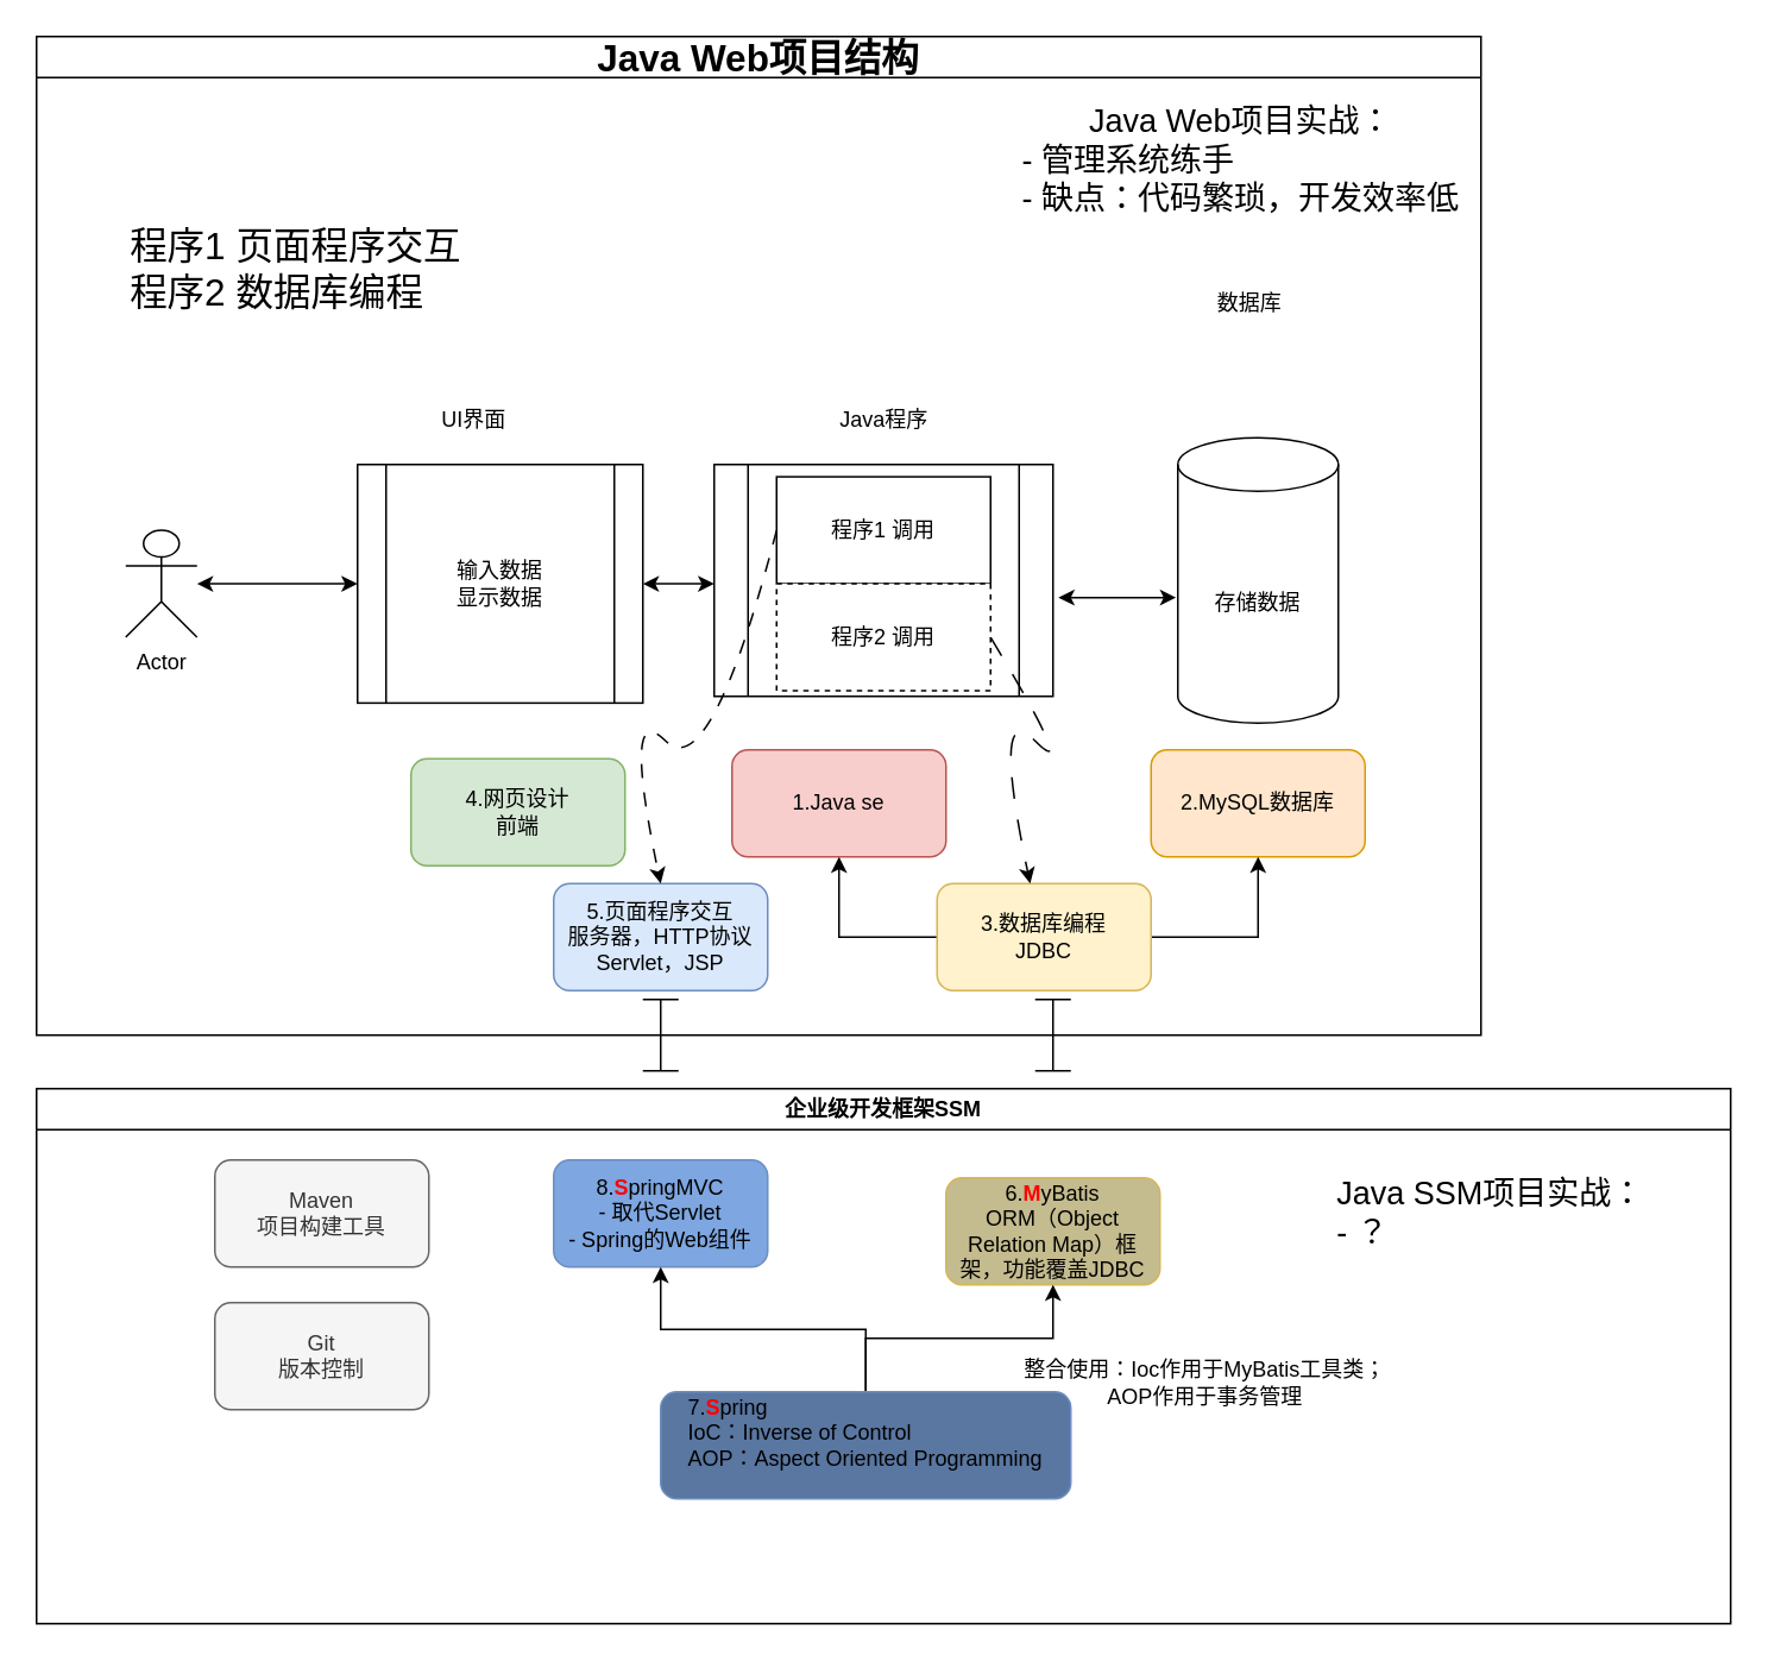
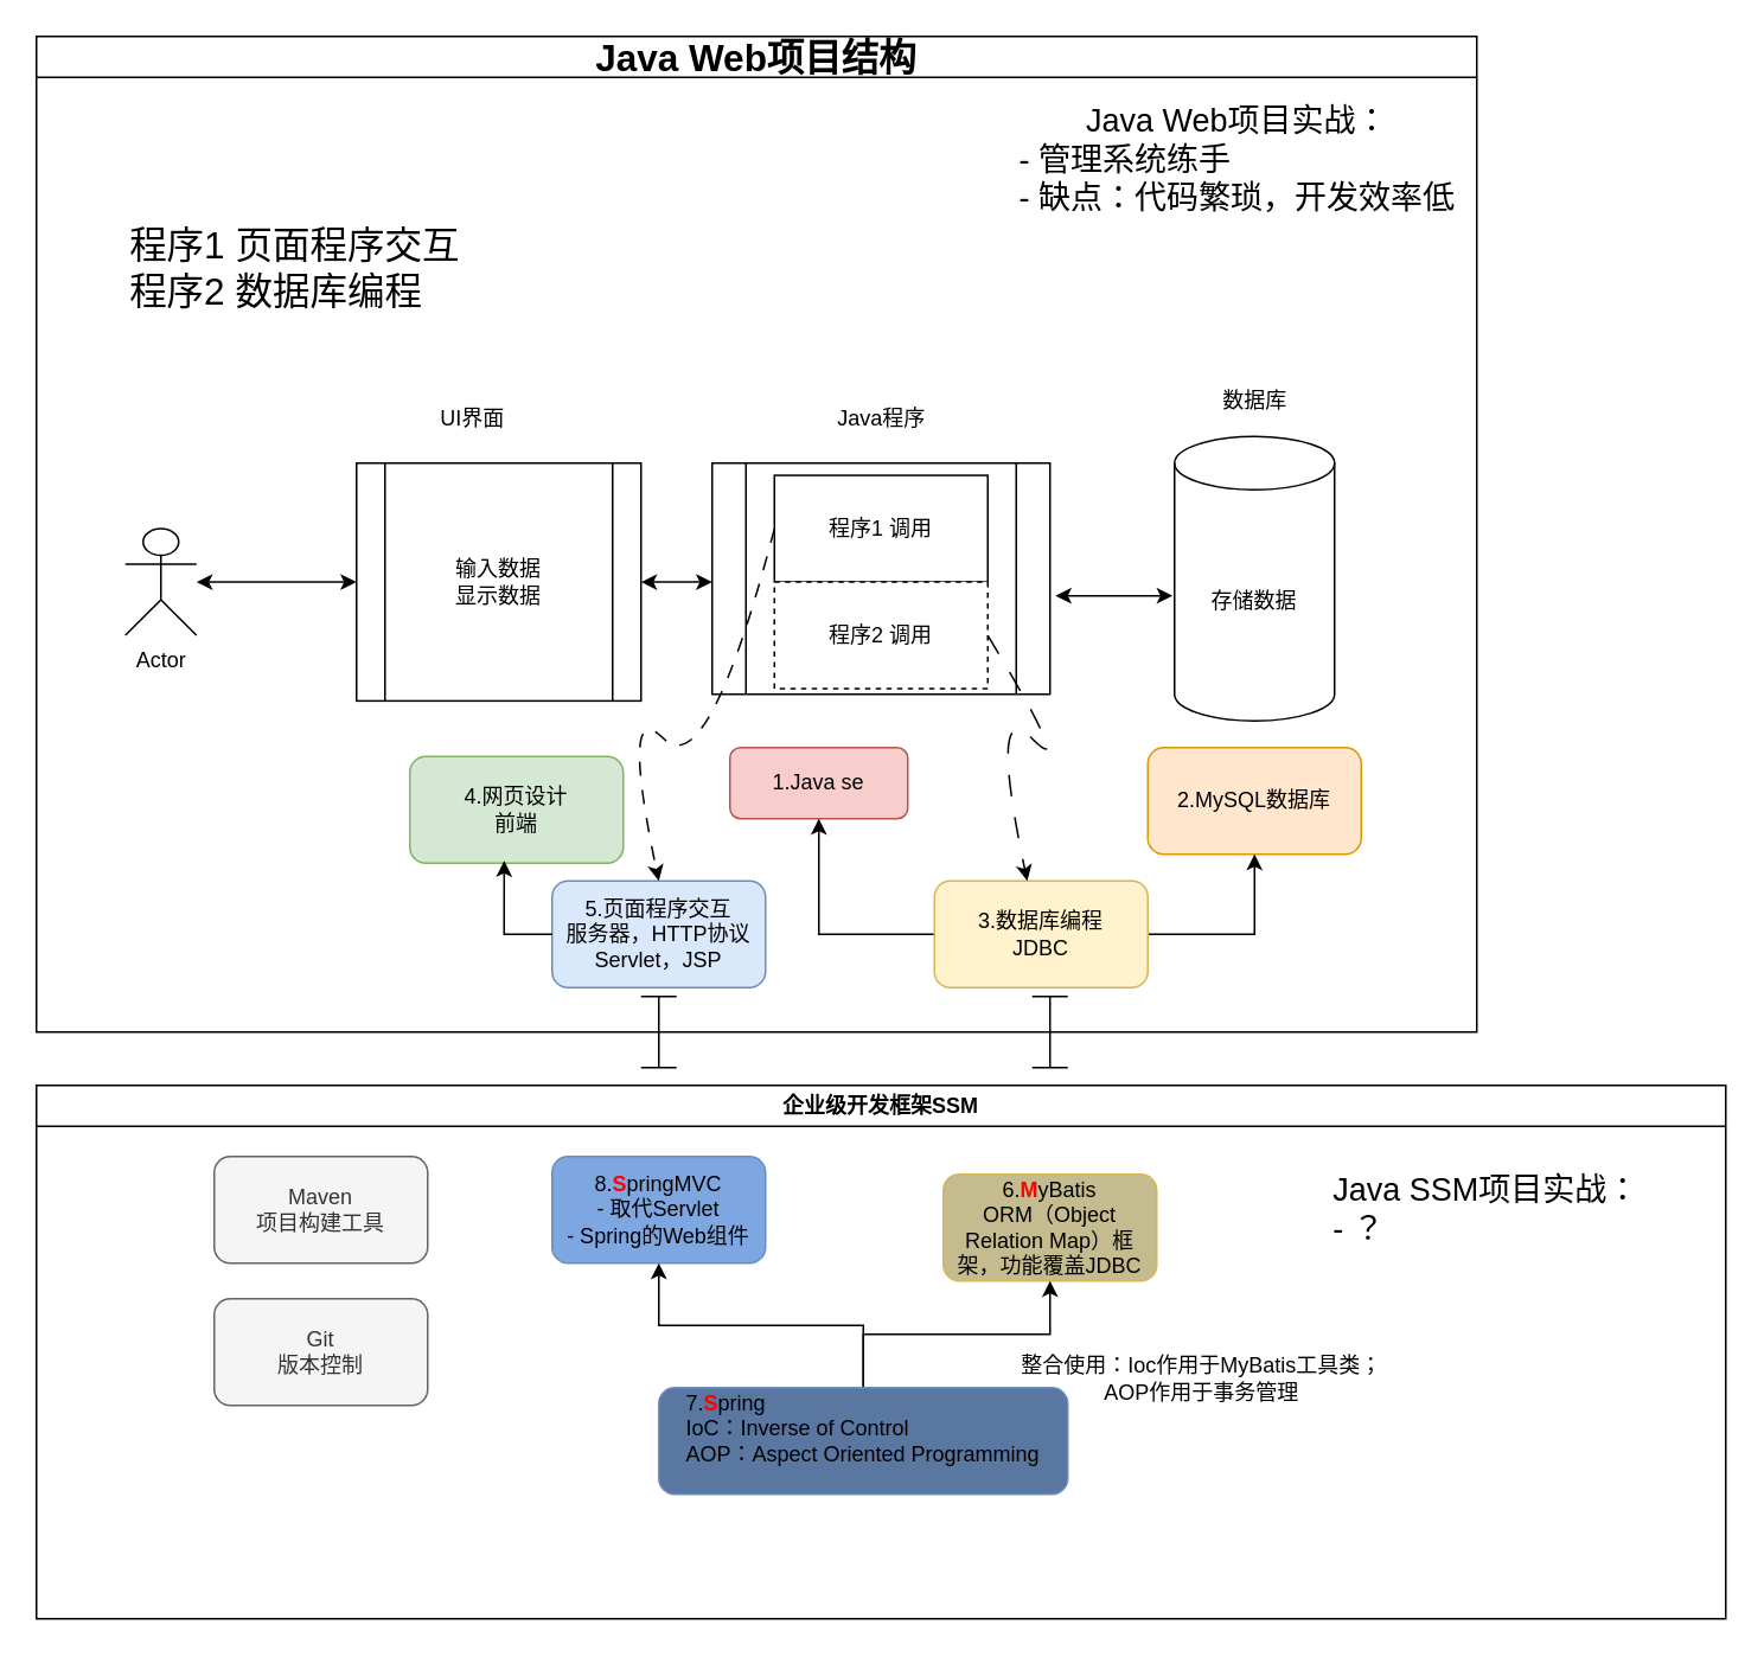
- <mxCell id="9" value="数据库" style="text;html=1;align=center;verticalAlign=middle;resizable=0;points=[];autosize=1;strokeColor=none;fillColor=none;" vertex="1" parent="1"><mxGeometry x="670" y="155" width="60" height="30" as="geometry" /></mxCell>
+ <mxCell id="9" value="数据库" style="text;html=1;align=center;verticalAlign=middle;resizable=0;points=[];autosize=1;strokeColor=none;fillColor=none;" vertex="1" parent="1"><mxGeometry x="675" y="210" width="60" height="30" as="geometry" /></mxCell>
- <mxCell id="14" value="1.Java se" style="rounded=1;whiteSpace=wrap;html=1;fillColor=#f8cecc;strokeColor=#b85450;" vertex="1" parent="1"><mxGeometry x="410" y="420" width="120" height="60" as="geometry" /></mxCell>
+ <mxCell id="14" value="1.Java se" style="rounded=1;whiteSpace=wrap;html=1;fillColor=#f8cecc;strokeColor=#b85450;" vertex="1" parent="1"><mxGeometry x="410" y="420" width="100" height="40" as="geometry" /></mxCell>
+ <mxCell id="21" style="edgeStyle=orthogonalEdgeStyle;rounded=0;orthogonalLoop=1;jettySize=auto;html=1;entryX=0.442;entryY=0.978;entryDx=0;entryDy=0;entryPerimeter=0;exitX=0;exitY=0.5;exitDx=0;exitDy=0;" edge="1" parent="1" source="20" target="19"><mxGeometry relative="1" as="geometry" /></mxCell>
